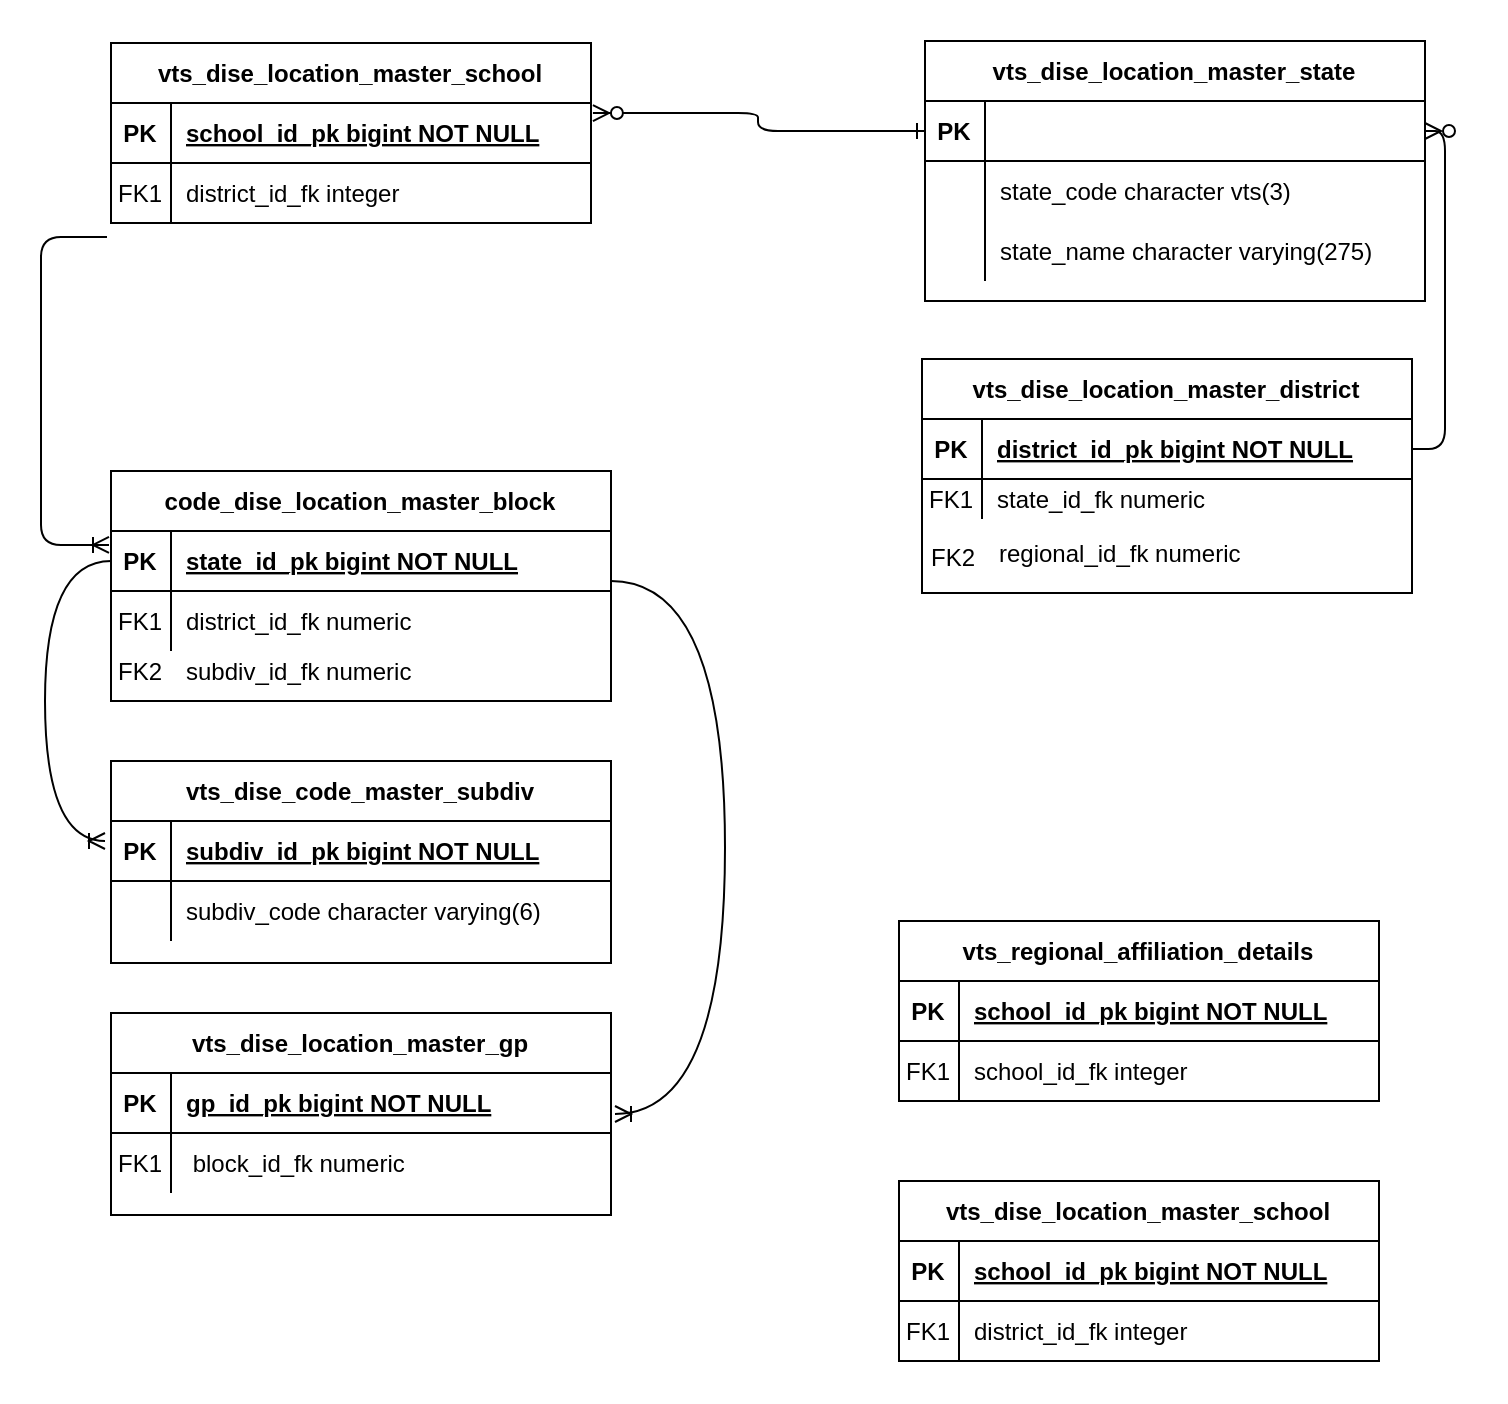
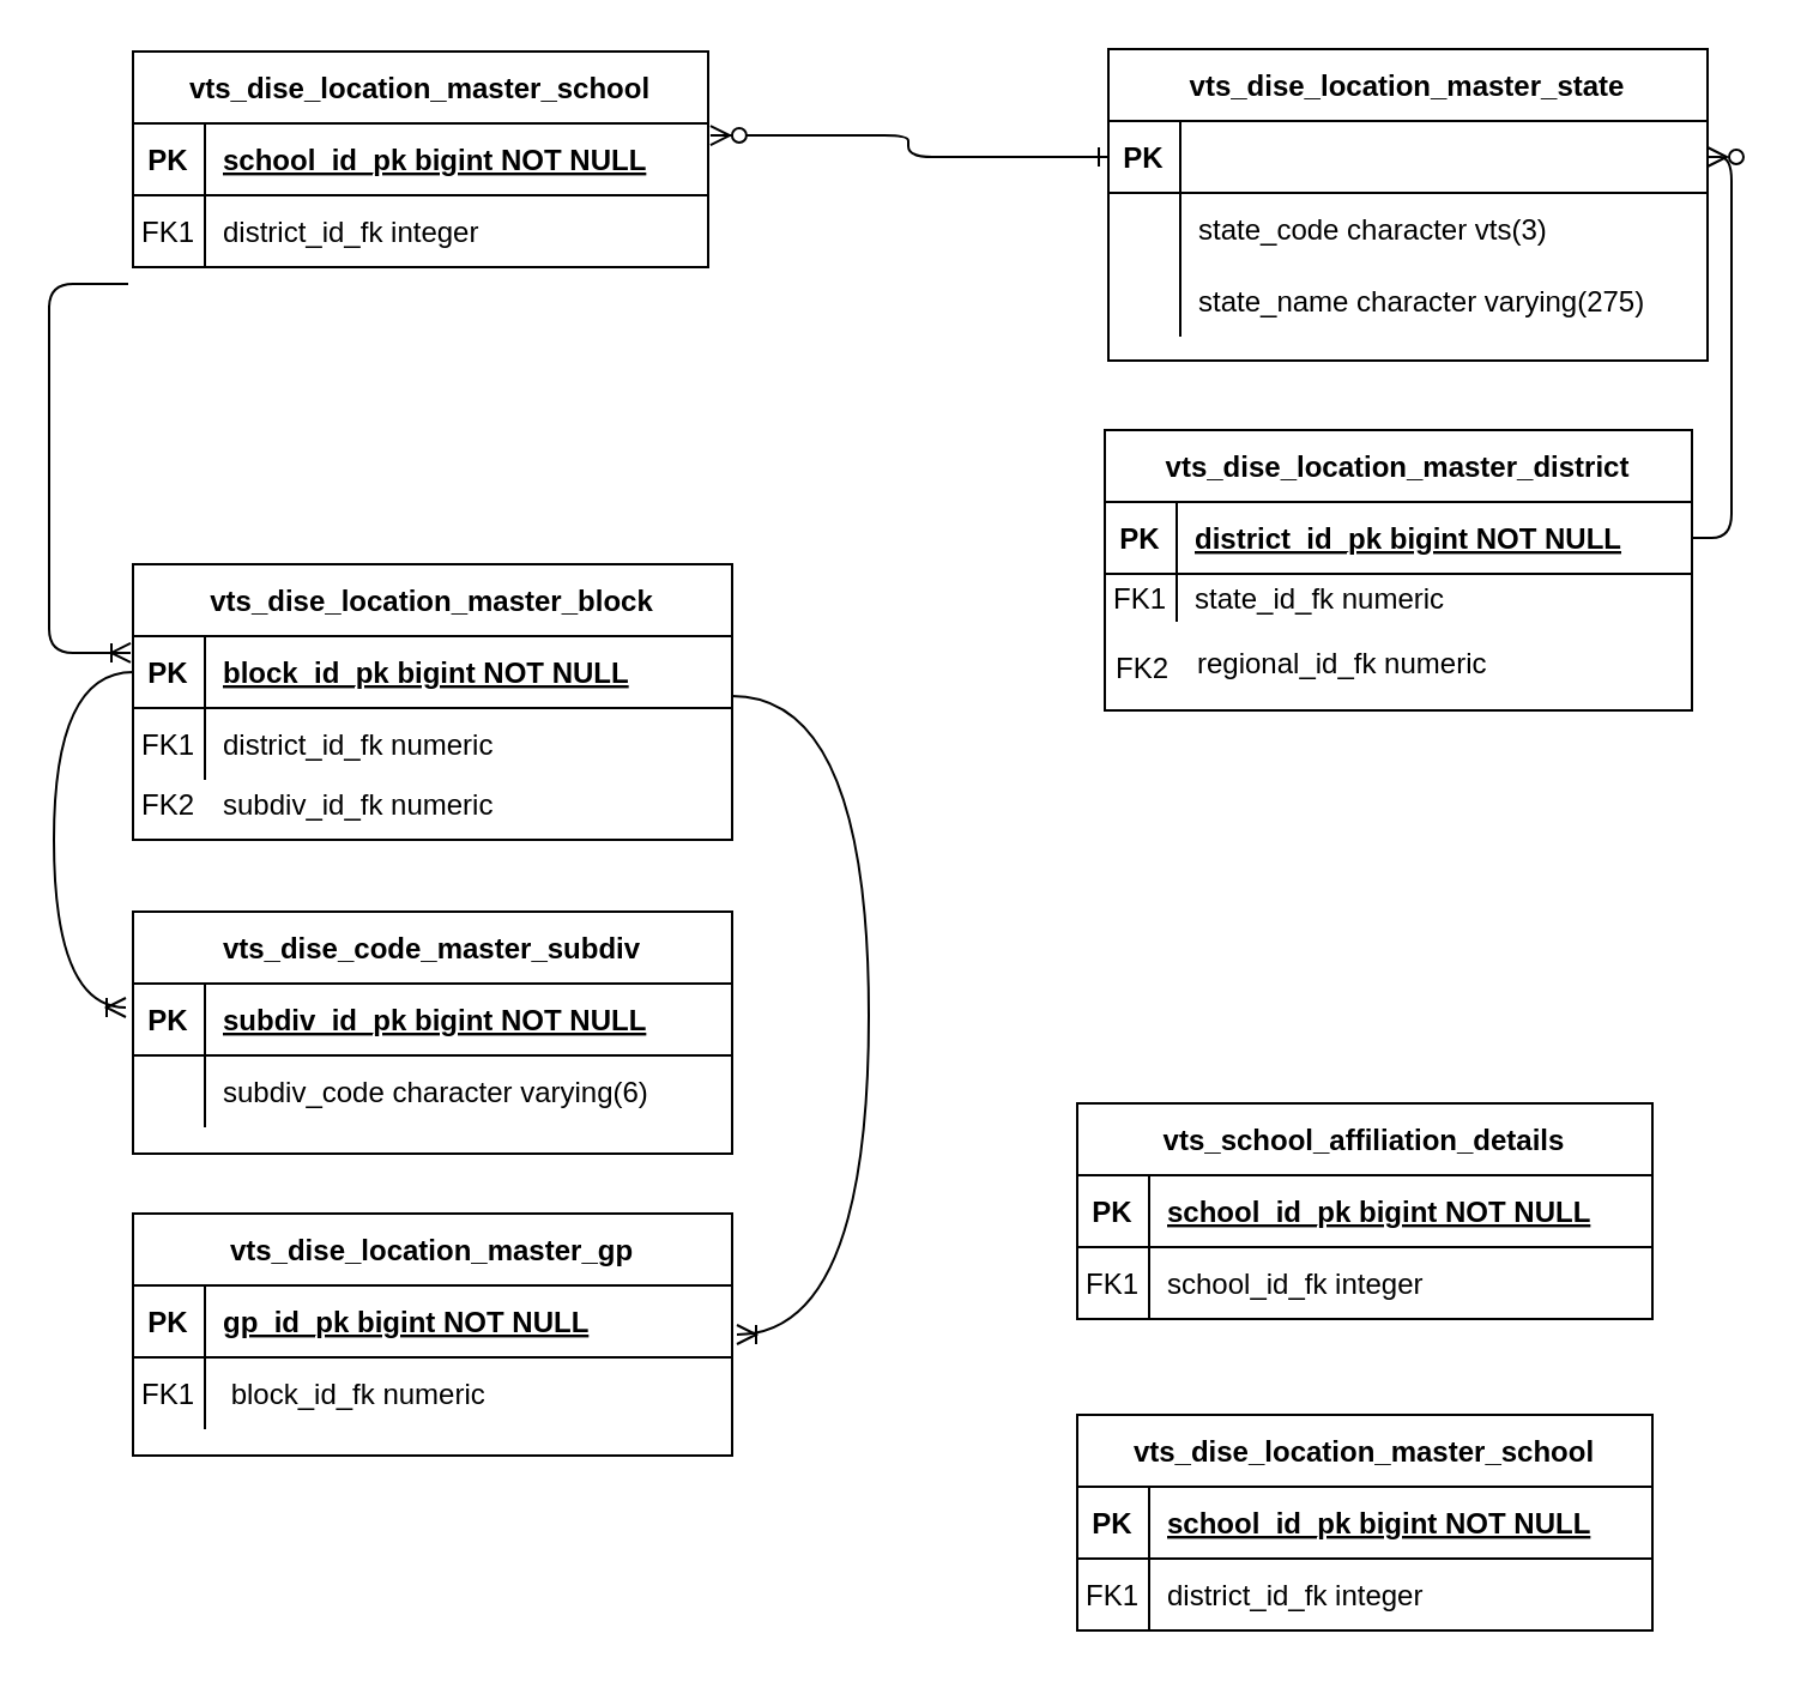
- <mxCell id="14" value="code_dise_location_master_block" style="shape=table;startSize=30;container=1;collapsible=1;childLayout=tableLayout;fixedRows=1;rowLines=0;fontStyle=1;align=center;resizeLast=1;" vertex="1" parent="1"><mxGeometry x="55" y="235" width="250" height="115" as="geometry" /></mxCell>
+ <mxCell id="14" value="vts_dise_location_master_block" style="shape=table;startSize=30;container=1;collapsible=1;childLayout=tableLayout;fixedRows=1;rowLines=0;fontStyle=1;align=center;resizeLast=1;" vertex="1" parent="1"><mxGeometry x="55" y="235" width="250" height="115" as="geometry" /></mxCell>
- <mxCell id="17" value="state_id_pk bigint NOT NULL" style="shape=partialRectangle;overflow=hidden;connectable=0;fillColor=none;top=0;left=0;bottom=0;right=0;align=left;spacingLeft=6;fontStyle=5;" vertex="1" parent="15"><mxGeometry x="30" width="220" height="30" as="geometry" /></mxCell>
+ <mxCell id="17" value="block_id_pk bigint NOT NULL" style="shape=partialRectangle;overflow=hidden;connectable=0;fillColor=none;top=0;left=0;bottom=0;right=0;align=left;spacingLeft=6;fontStyle=5;" vertex="1" parent="15"><mxGeometry x="30" width="220" height="30" as="geometry" /></mxCell>
- <mxCell id="41" value="vts_regional_affiliation_details" style="shape=table;startSize=30;container=1;collapsible=1;childLayout=tableLayout;fixedRows=1;rowLines=0;fontStyle=1;align=center;resizeLast=1;" vertex="1" parent="1"><mxGeometry x="449" y="460" width="240" height="90" as="geometry" /></mxCell>
+ <mxCell id="41" value="vts_school_affiliation_details" style="shape=table;startSize=30;container=1;collapsible=1;childLayout=tableLayout;fixedRows=1;rowLines=0;fontStyle=1;align=center;resizeLast=1;" vertex="1" parent="1"><mxGeometry x="449" y="460" width="240" height="90" as="geometry" /></mxCell>
